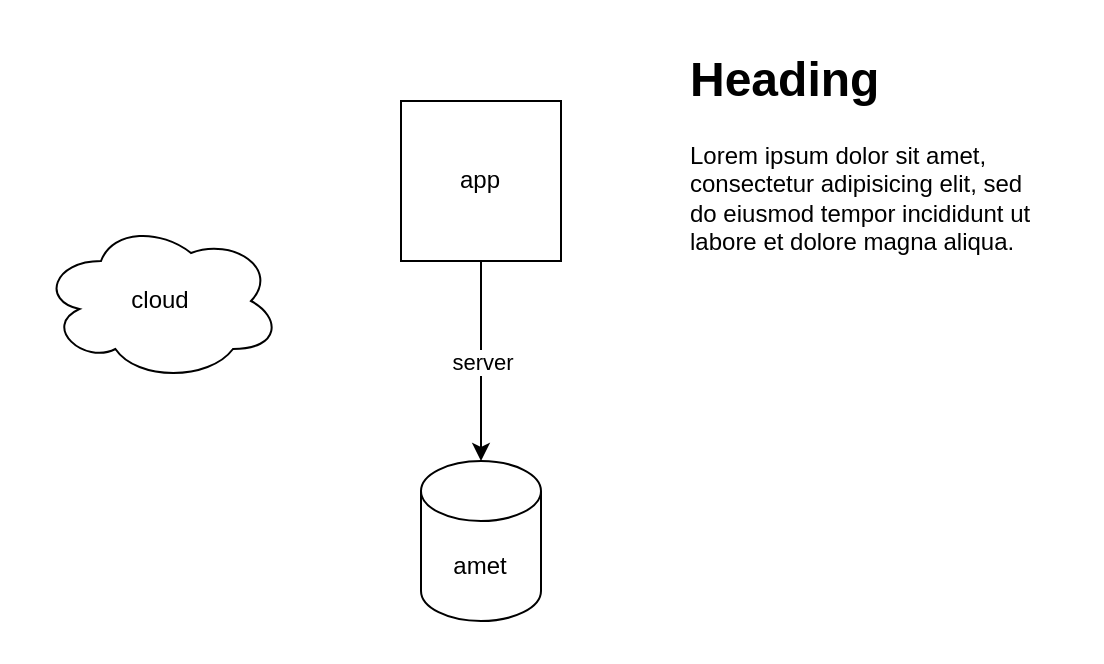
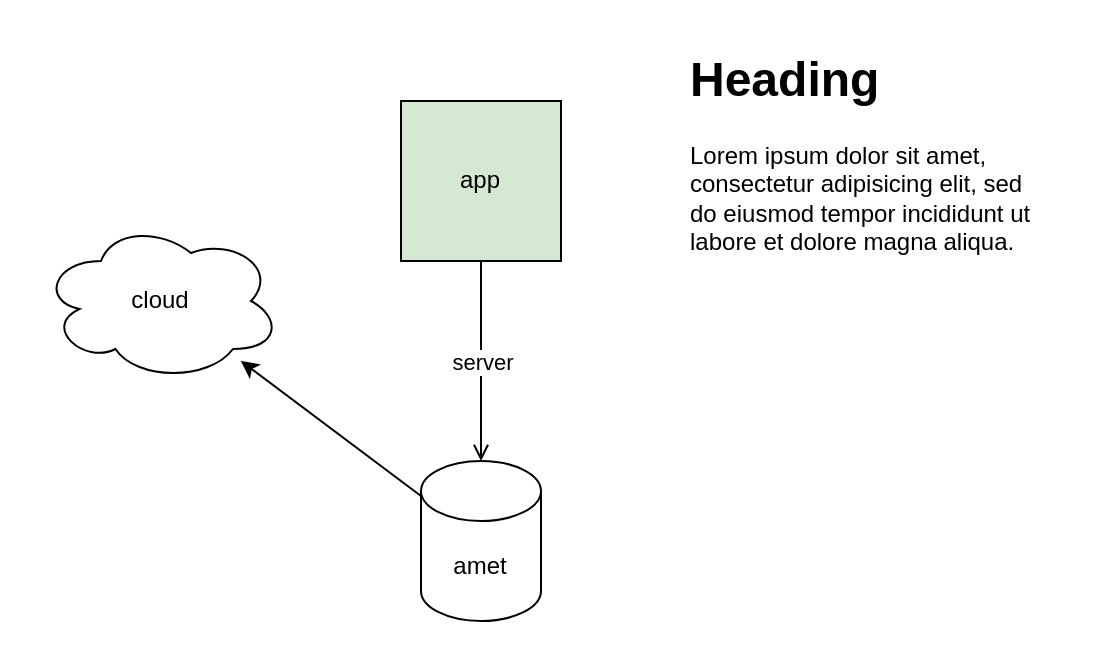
- <mxCell id="3" value="app" style="whiteSpace=wrap;html=1;aspect=fixed;" vertex="1" parent="1"><mxGeometry x="200" y="50" width="80" height="80" as="geometry" /></mxCell>
+ <mxCell id="3" value="app" style="whiteSpace=wrap;html=1;aspect=fixed;fillColor=#d5e8d4;" vertex="1" parent="1"><mxGeometry x="200" y="50" width="80" height="80" as="geometry" /></mxCell>
+ <mxCell id="7" value="" style="endArrow=classic;html=1;" edge="1" parent="1" source="2" target="6"><mxGeometry width="50" height="50" relative="1" as="geometry"><mxPoint x="220" y="180" as="sourcePoint" /><mxPoint x="270" y="130" as="targetPoint" /></mxGeometry></mxCell>
- <mxCell id="4" value="" style="endArrow=classic;html=1;" edge="1" parent="1" source="3" target="2"><mxGeometry relative="1" as="geometry"><mxPoint x="310" y="380" as="sourcePoint" /><mxPoint x="250" y="390" as="targetPoint" /></mxGeometry></mxCell>
+ <mxCell id="4" value="" style="endArrow=open;html=1;" edge="1" parent="1" source="3" target="2"><mxGeometry relative="1" as="geometry"><mxPoint x="310" y="380" as="sourcePoint" /><mxPoint x="250" y="390" as="targetPoint" /></mxGeometry></mxCell>
